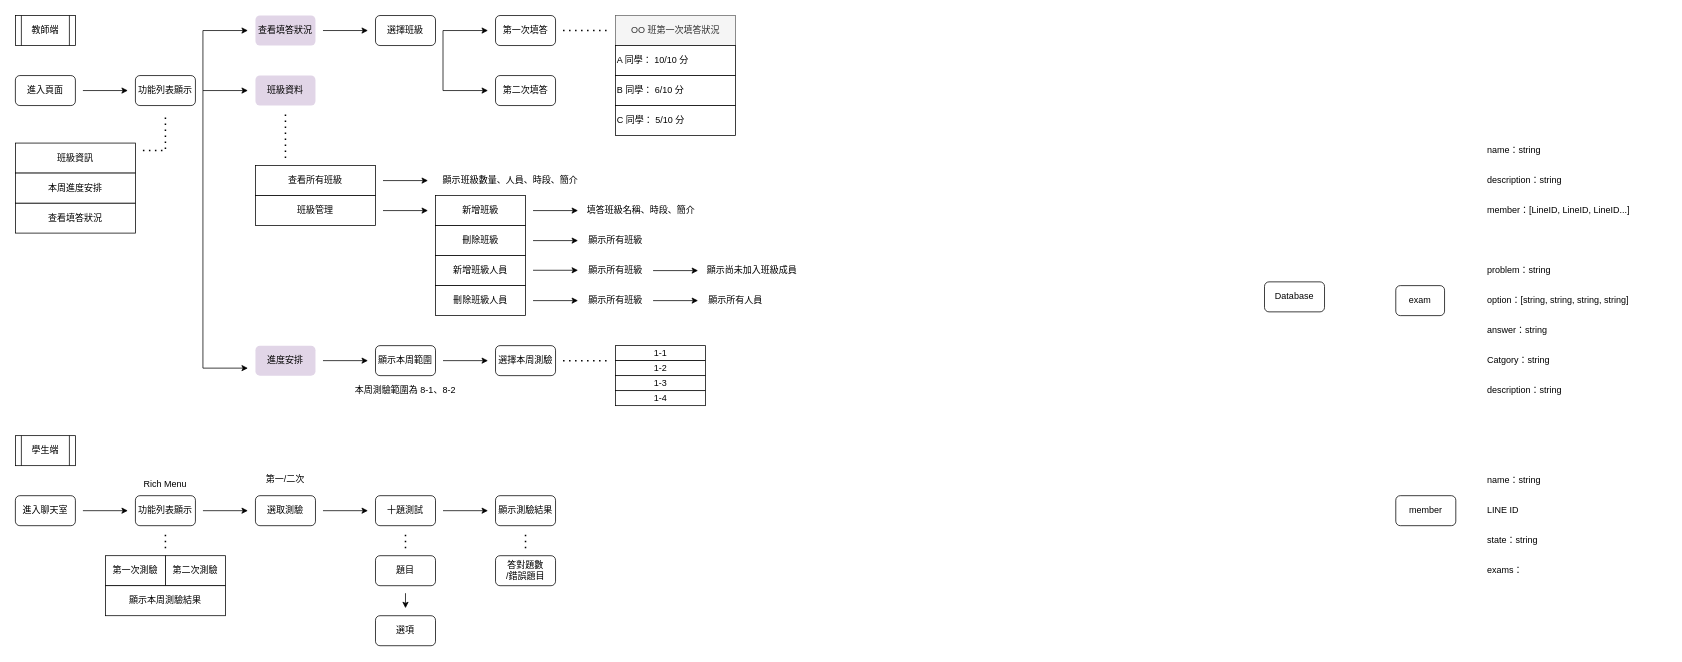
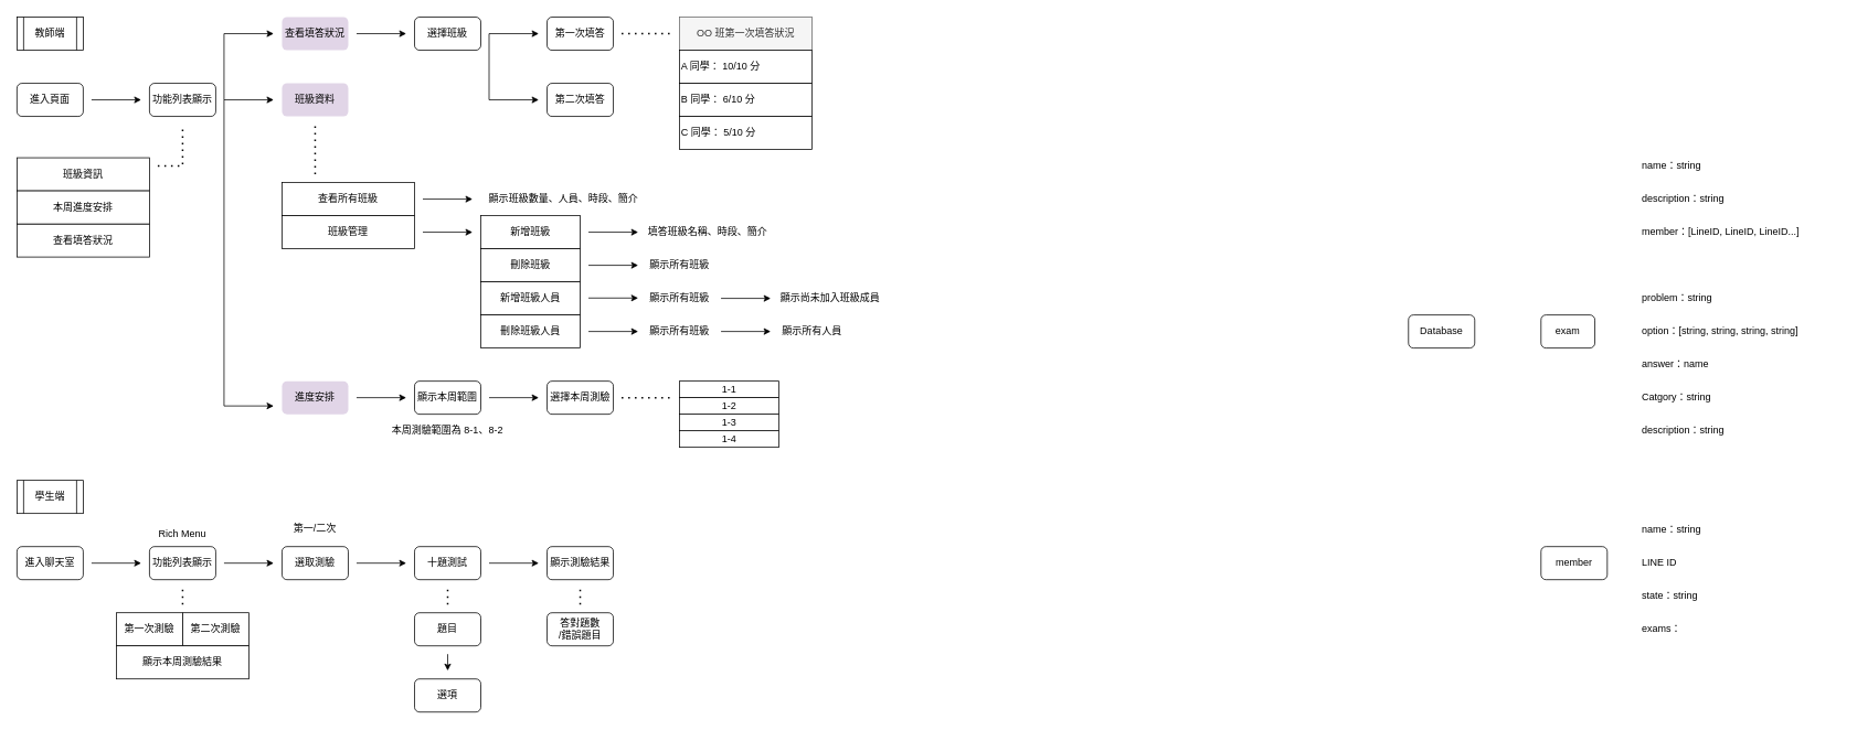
- <mxCell id="81" value="Database" style="rounded=1;whiteSpace=wrap;html=1;" vertex="1" parent="1"><mxGeometry x="1685" y="375" width="80" height="40" as="geometry" /></mxCell>
+ <mxCell id="81" value="Database" style="rounded=1;whiteSpace=wrap;html=1;" vertex="1" parent="1"><mxGeometry x="1700" y="380" width="80" height="40" as="geometry" /></mxCell>
- <mxCell id="88" value="answer：string" style="text;html=1;strokeColor=none;fillColor=none;align=left;verticalAlign=middle;whiteSpace=wrap;rounded=0;" vertex="1" parent="1"><mxGeometry x="1980" y="420" width="120" height="40" as="geometry" /></mxCell>
+ <mxCell id="88" value="answer：name" style="text;html=1;strokeColor=none;fillColor=none;align=left;verticalAlign=middle;whiteSpace=wrap;rounded=0;" vertex="1" parent="1"><mxGeometry x="1980" y="420" width="120" height="40" as="geometry" /></mxCell>
